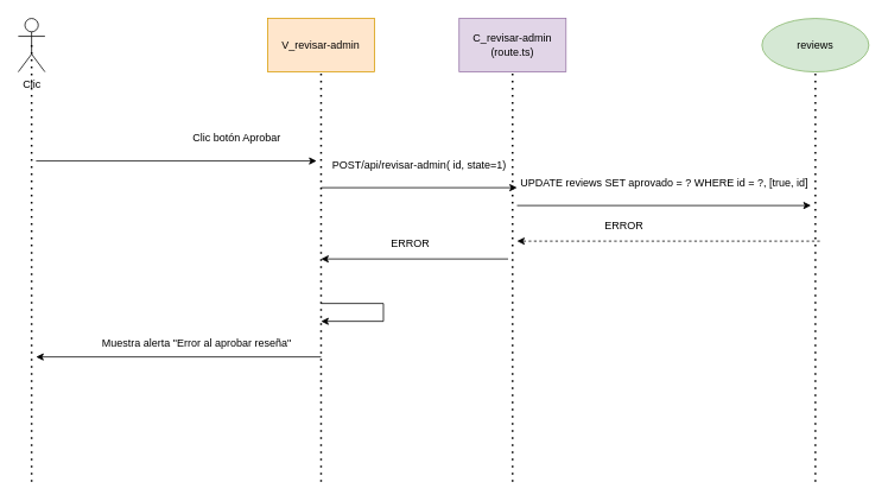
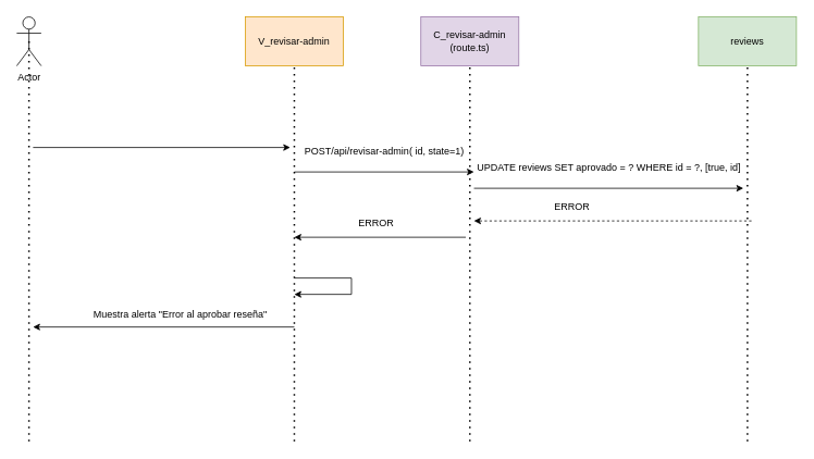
- <mxCell id="3" value="reviews" style="ellipse;whiteSpace=wrap;html=1;fillColor=#d5e8d4;strokeColor=#82b366;" vertex="1" parent="1"><mxGeometry x="855" y="20" width="120" height="60" as="geometry" /></mxCell>
+ <mxCell id="3" value="reviews" style="rounded=0;whiteSpace=wrap;html=1;fillColor=#d5e8d4;strokeColor=#82b366;" vertex="1" parent="1"><mxGeometry x="855" y="20" width="120" height="60" as="geometry" /></mxCell>
- <mxCell id="4" value="Clic" style="shape=umlActor;verticalLabelPosition=bottom;verticalAlign=top;html=1;outlineConnect=0;" vertex="1" parent="1"><mxGeometry x="20" y="20" width="30" height="60" as="geometry" /></mxCell>
+ <mxCell id="4" value="Actor" style="shape=umlActor;verticalLabelPosition=bottom;verticalAlign=top;html=1;outlineConnect=0;" vertex="1" parent="1"><mxGeometry x="20" y="20" width="30" height="60" as="geometry" /></mxCell>
- <mxCell id="11" value="Clic botón Aprobar" style="text;html=1;align=center;verticalAlign=middle;resizable=0;points=[];autosize=1;strokeColor=none;fillColor=none;" vertex="1" parent="1"><mxGeometry x="205" y="140" width="120" height="30" as="geometry" /></mxCell>
